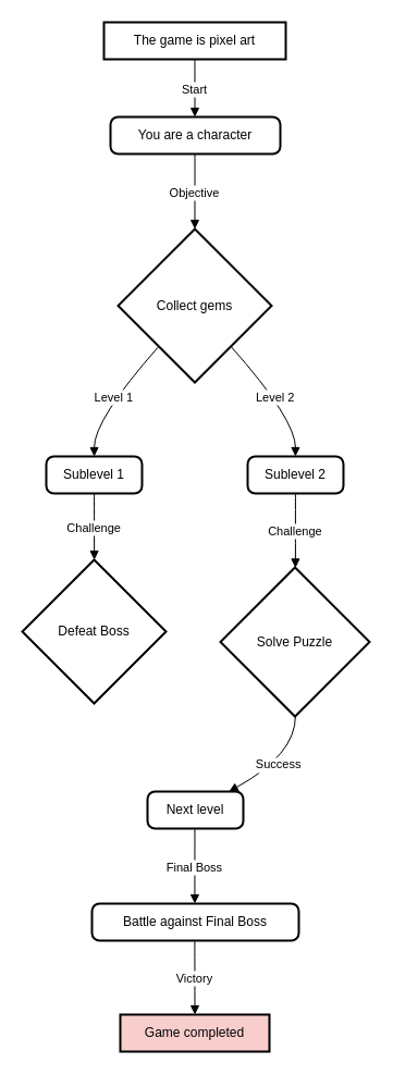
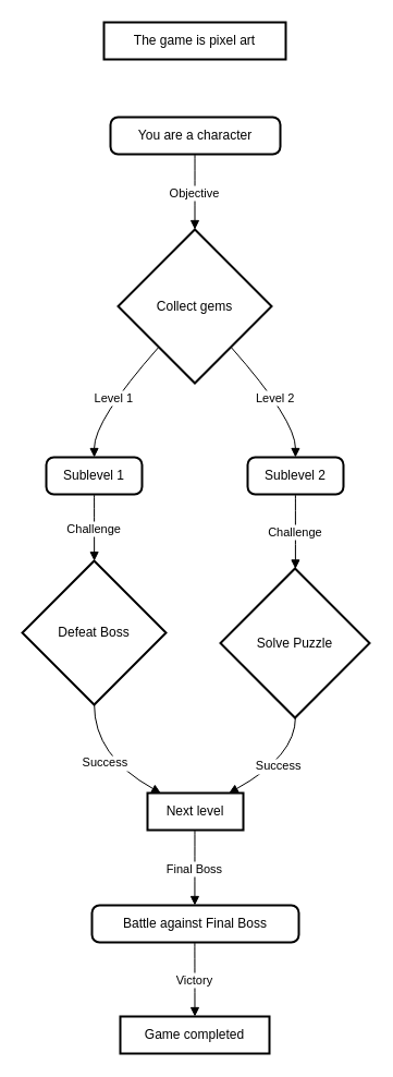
- <mxCell id="12" value="Start" style="curved=1;startArrow=none;endArrow=block;exitX=0.5;exitY=0.99;entryX=0.497;entryY=0.01;" edge="1" parent="1" source="2" target="3"><mxGeometry relative="1" as="geometry"><Array as="points" /></mxGeometry></mxCell>
+ <mxCell id="18" value="Success" style="curved=1;startArrow=none;endArrow=block;exitX=0.501;exitY=1.002;entryX=0.149;entryY=0.014;" edge="1" parent="1" source="7" target="9"><mxGeometry relative="1" as="geometry"><Array as="points"><mxPoint x="86" y="693" /></Array></mxGeometry></mxCell>
- <mxCell id="9" value="Next level" style="rounded=1;absoluteArcSize=1;arcSize=14;whiteSpace=wrap;strokeWidth=2;" vertex="1" parent="1"><mxGeometry x="135" y="727" width="88" height="34" as="geometry" /></mxCell>
+ <mxCell id="9" value="Next level" style="absoluteArcSize=1;arcSize=14;whiteSpace=wrap;strokeWidth=2;rounded=0;" vertex="1" parent="1"><mxGeometry x="135" y="727" width="88" height="34" as="geometry" /></mxCell>
- <mxCell id="11" value="Game completed" style="whiteSpace=wrap;strokeWidth=2;fillColor=#f8cecc;" vertex="1" parent="1"><mxGeometry x="110" y="932" width="137" height="34" as="geometry" /></mxCell>
+ <mxCell id="11" value="Game completed" style="whiteSpace=wrap;strokeWidth=2;" vertex="1" parent="1"><mxGeometry x="110" y="932" width="137" height="34" as="geometry" /></mxCell>
